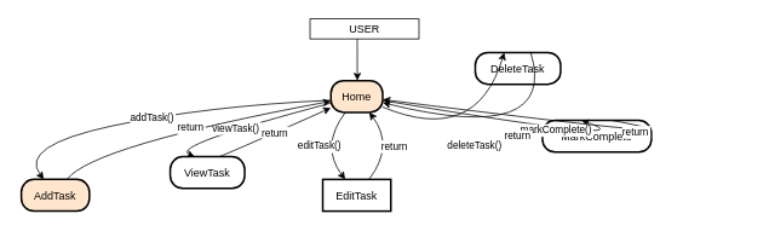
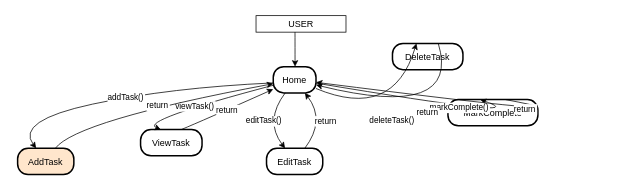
- <mxCell id="3" value="Home" style="rounded=1;arcSize=40;strokeWidth=2;fillColor=#ffe6cc;" parent="1" vertex="1"><mxGeometry x="364" y="88" width="57" height="35" as="geometry" /></mxCell>
+ <mxCell id="3" value="Home" style="rounded=1;arcSize=40;strokeWidth=2" parent="1" vertex="1"><mxGeometry x="364" y="88" width="57" height="35" as="geometry" /></mxCell>
- <mxCell id="6" value="EditTask" style="arcSize=40;strokeWidth=2;rounded=0;" parent="1" vertex="1"><mxGeometry x="355" y="197" width="75" height="35" as="geometry" /></mxCell>
+ <mxCell id="6" value="EditTask" style="rounded=1;arcSize=40;strokeWidth=2" parent="1" vertex="1"><mxGeometry x="355" y="197" width="75" height="35" as="geometry" /></mxCell>
